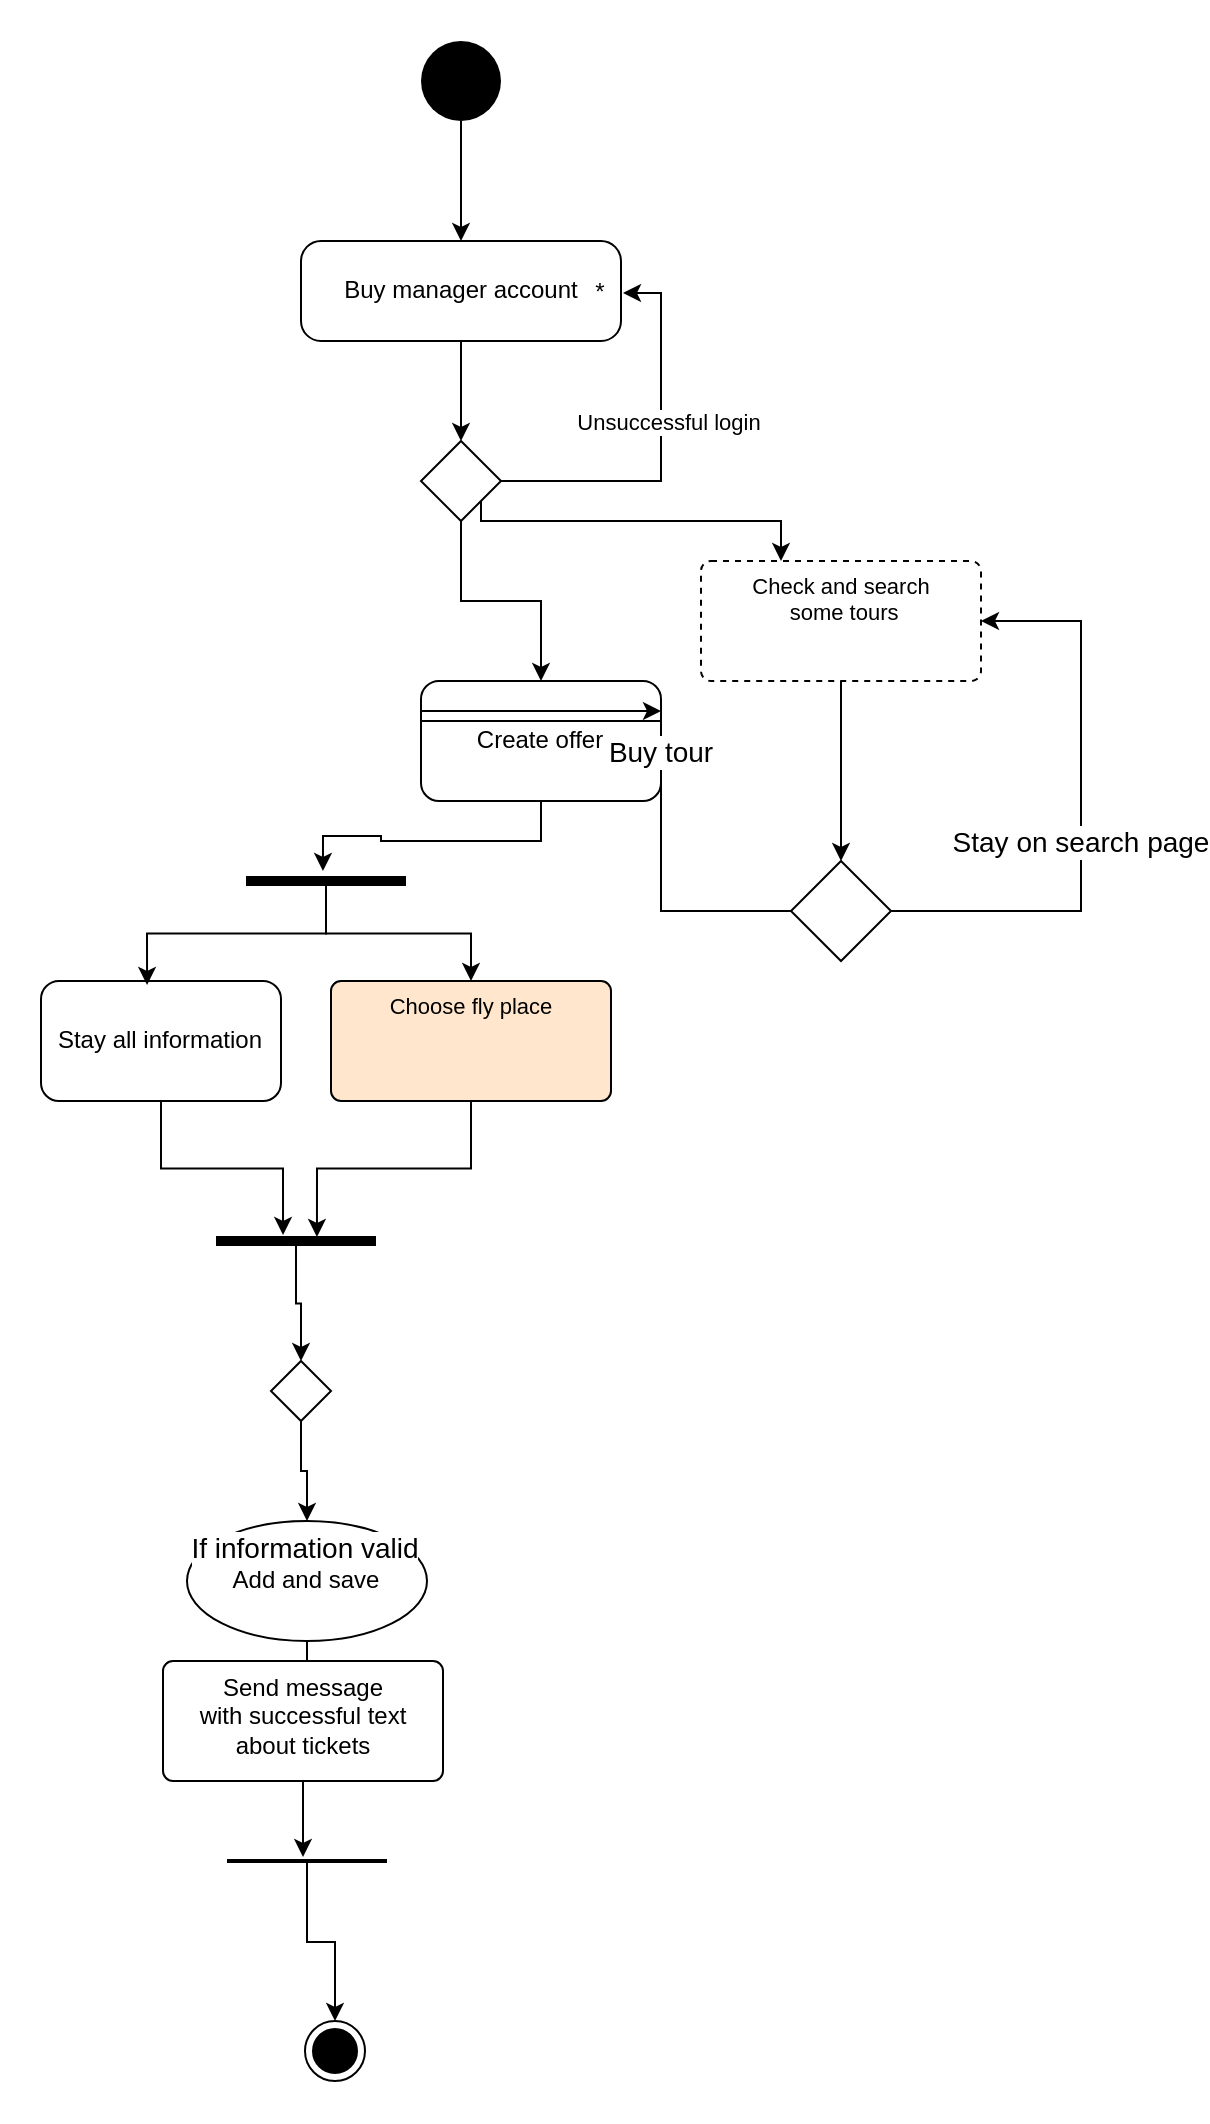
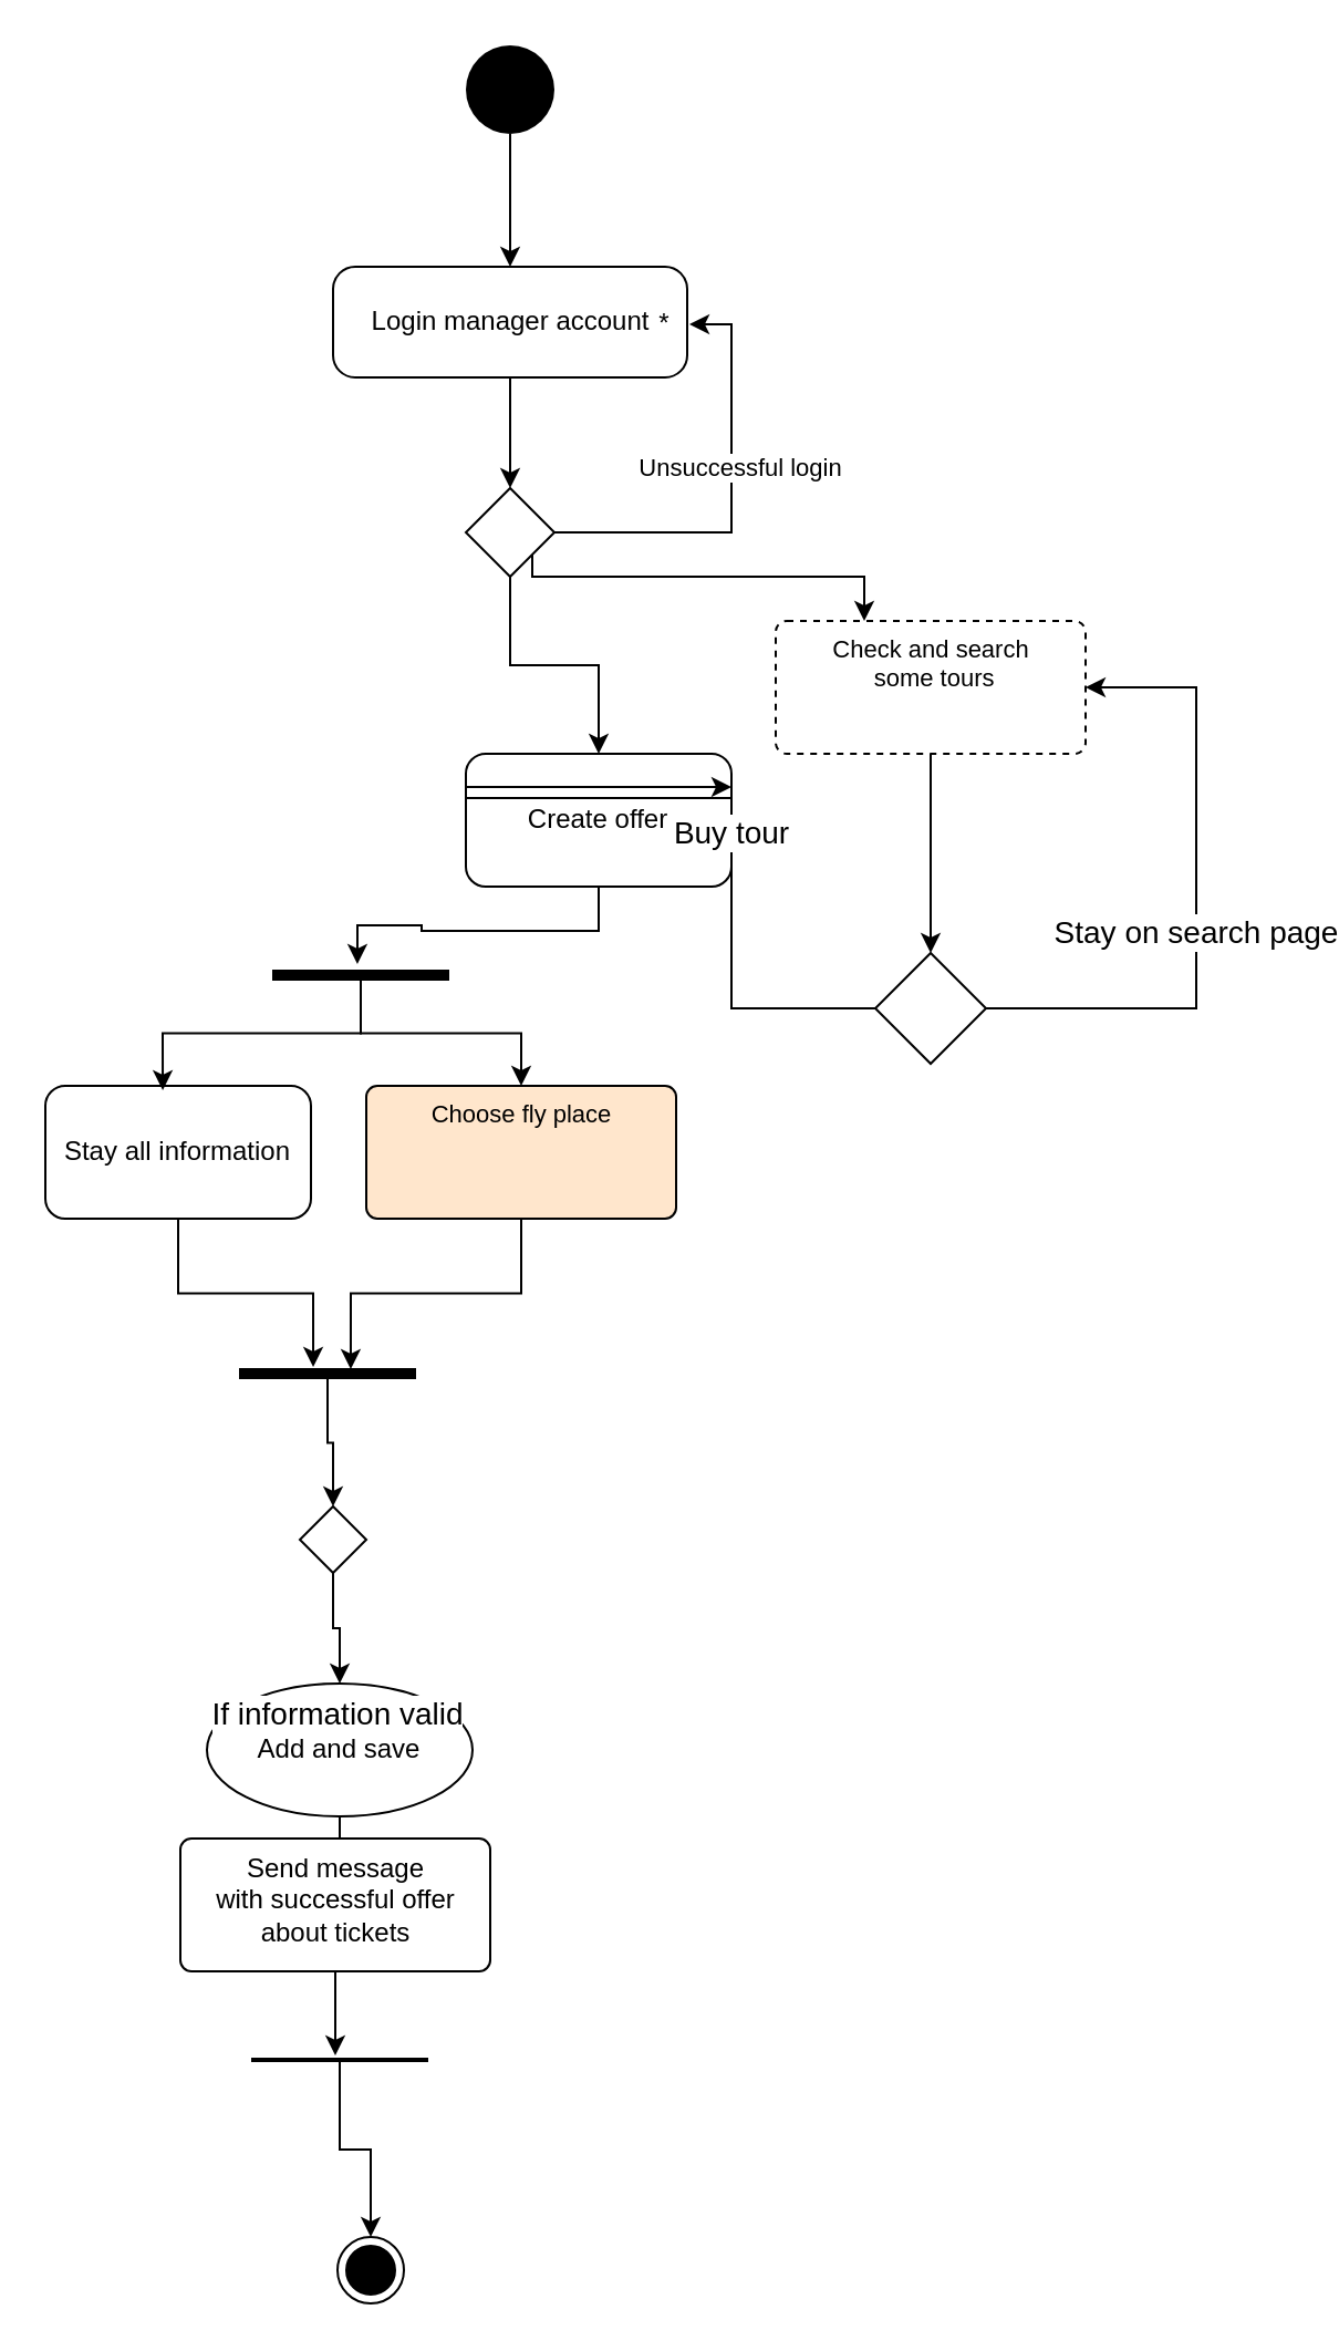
- <mxCell id="5" value="Buy manager account" style="html=1;dashed=0;rounded=1;absoluteArcSize=1;arcSize=20;verticalAlign=middle;align=center;" parent="1" vertex="1"><mxGeometry x="150" y="120" width="160" height="50" as="geometry" /></mxCell>
+ <mxCell id="5" value="Login manager account" style="html=1;dashed=0;rounded=1;absoluteArcSize=1;arcSize=20;verticalAlign=middle;align=center;" parent="1" vertex="1"><mxGeometry x="150" y="120" width="160" height="50" as="geometry" /></mxCell>
- <mxCell id="22" value="&lt;div&gt;Send message &lt;br&gt;&lt;/div&gt;&lt;div&gt;with successful text&lt;/div&gt;&lt;div&gt;about tickets&lt;br&gt;&lt;/div&gt;" style="html=1;align=center;verticalAlign=top;rounded=1;absoluteArcSize=1;arcSize=10;dashed=0;" vertex="1" parent="1"><mxGeometry x="81" y="830" width="140" height="60" as="geometry" /></mxCell>
+ <mxCell id="22" value="&lt;div&gt;Send message &lt;br&gt;&lt;/div&gt;&lt;div&gt;with successful offer&lt;/div&gt;&lt;div&gt;about tickets&lt;br&gt;&lt;/div&gt;" style="html=1;align=center;verticalAlign=top;rounded=1;absoluteArcSize=1;arcSize=10;dashed=0;" vertex="1" parent="1"><mxGeometry x="81" y="830" width="140" height="60" as="geometry" /></mxCell>
